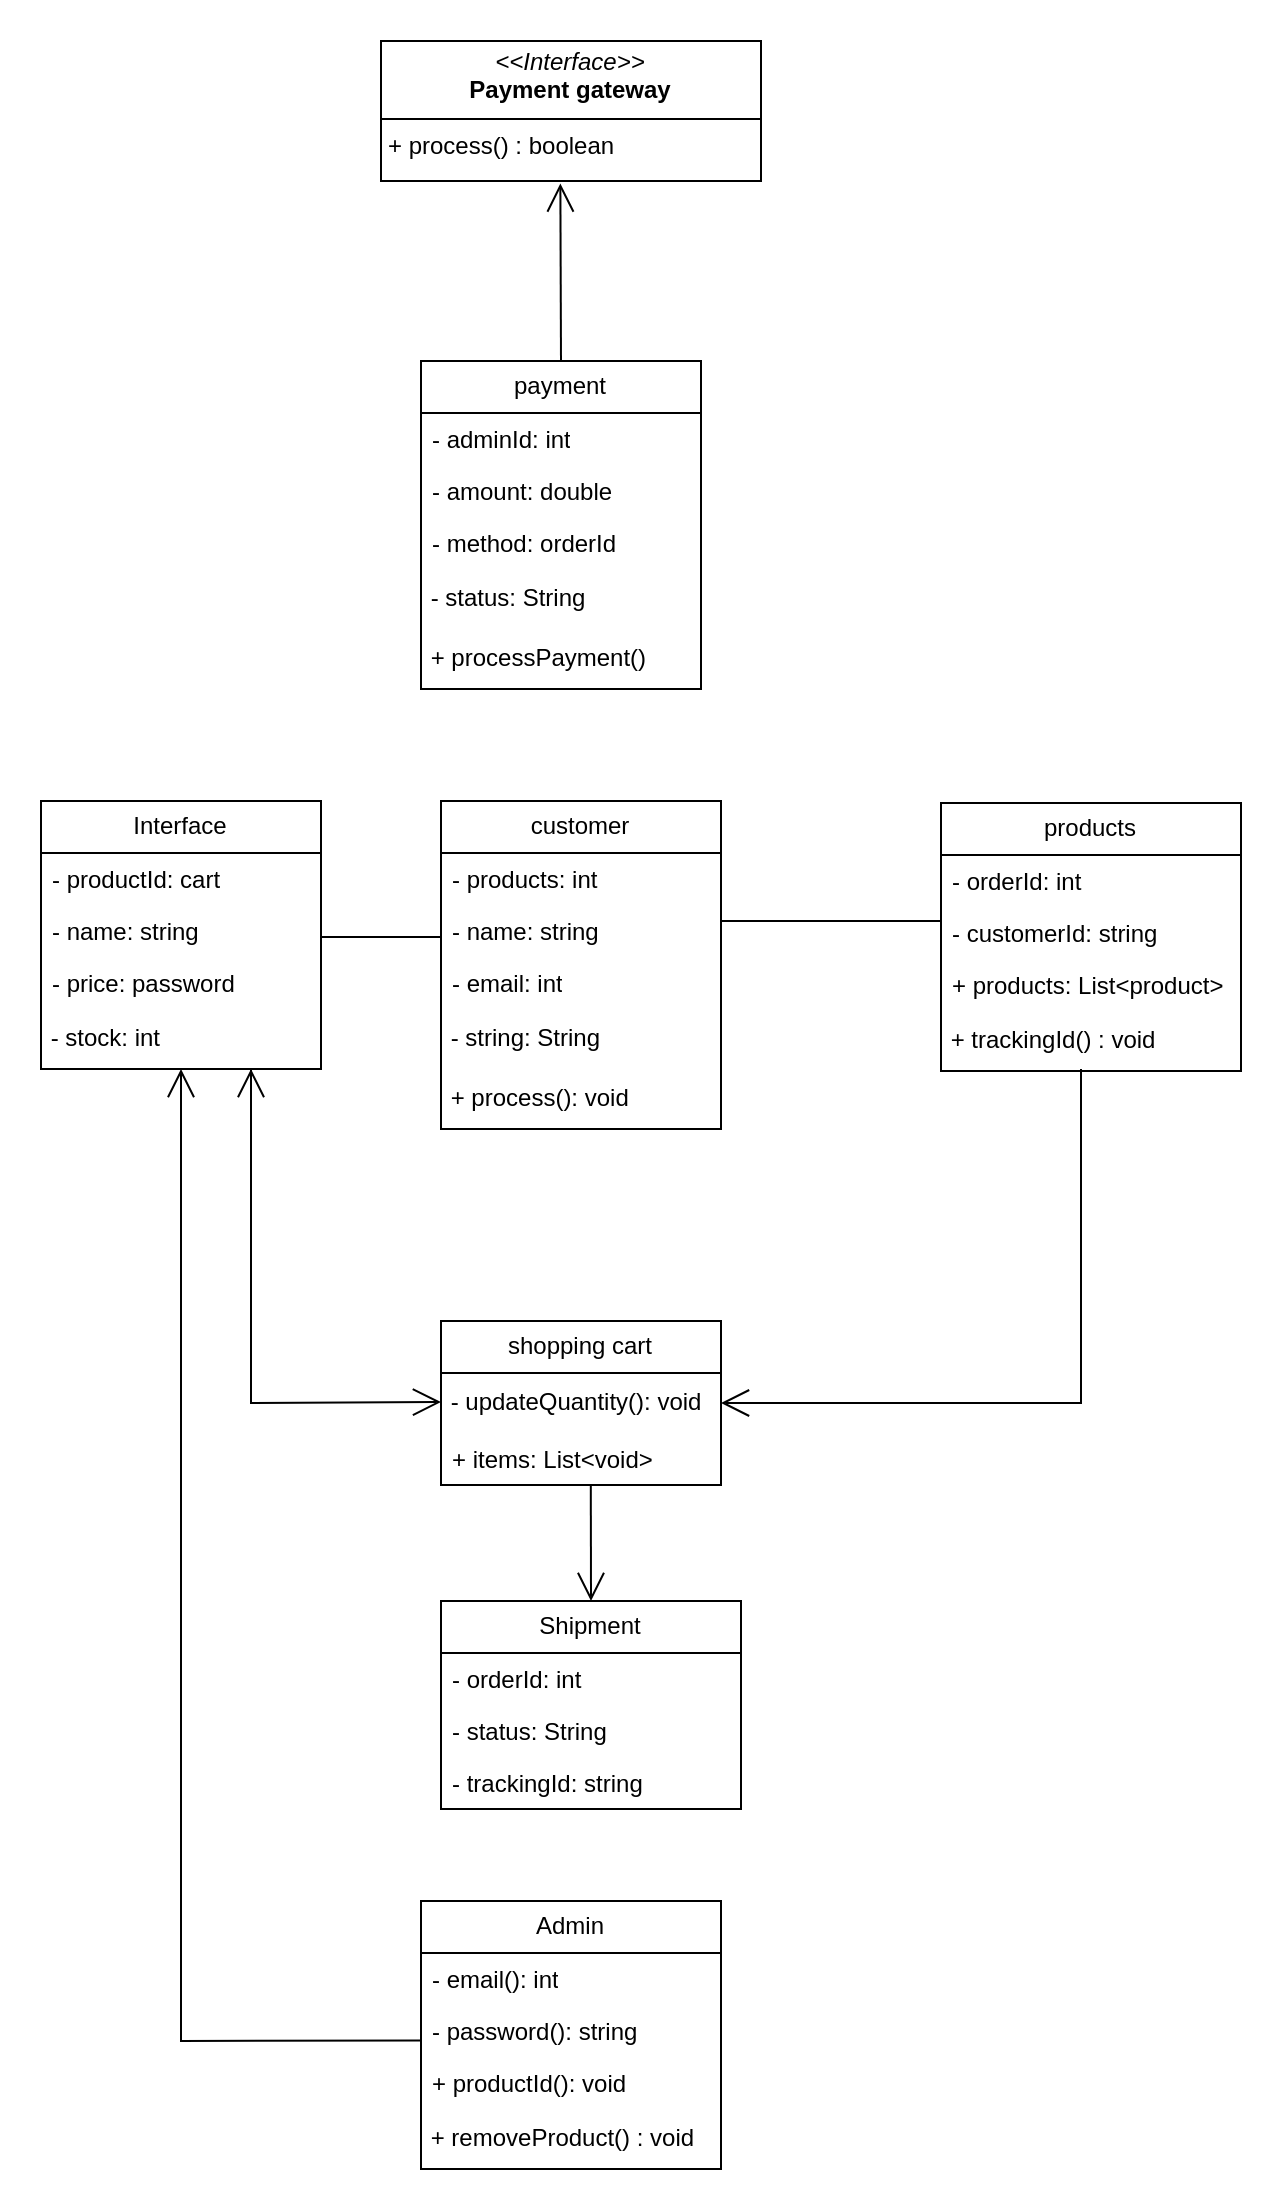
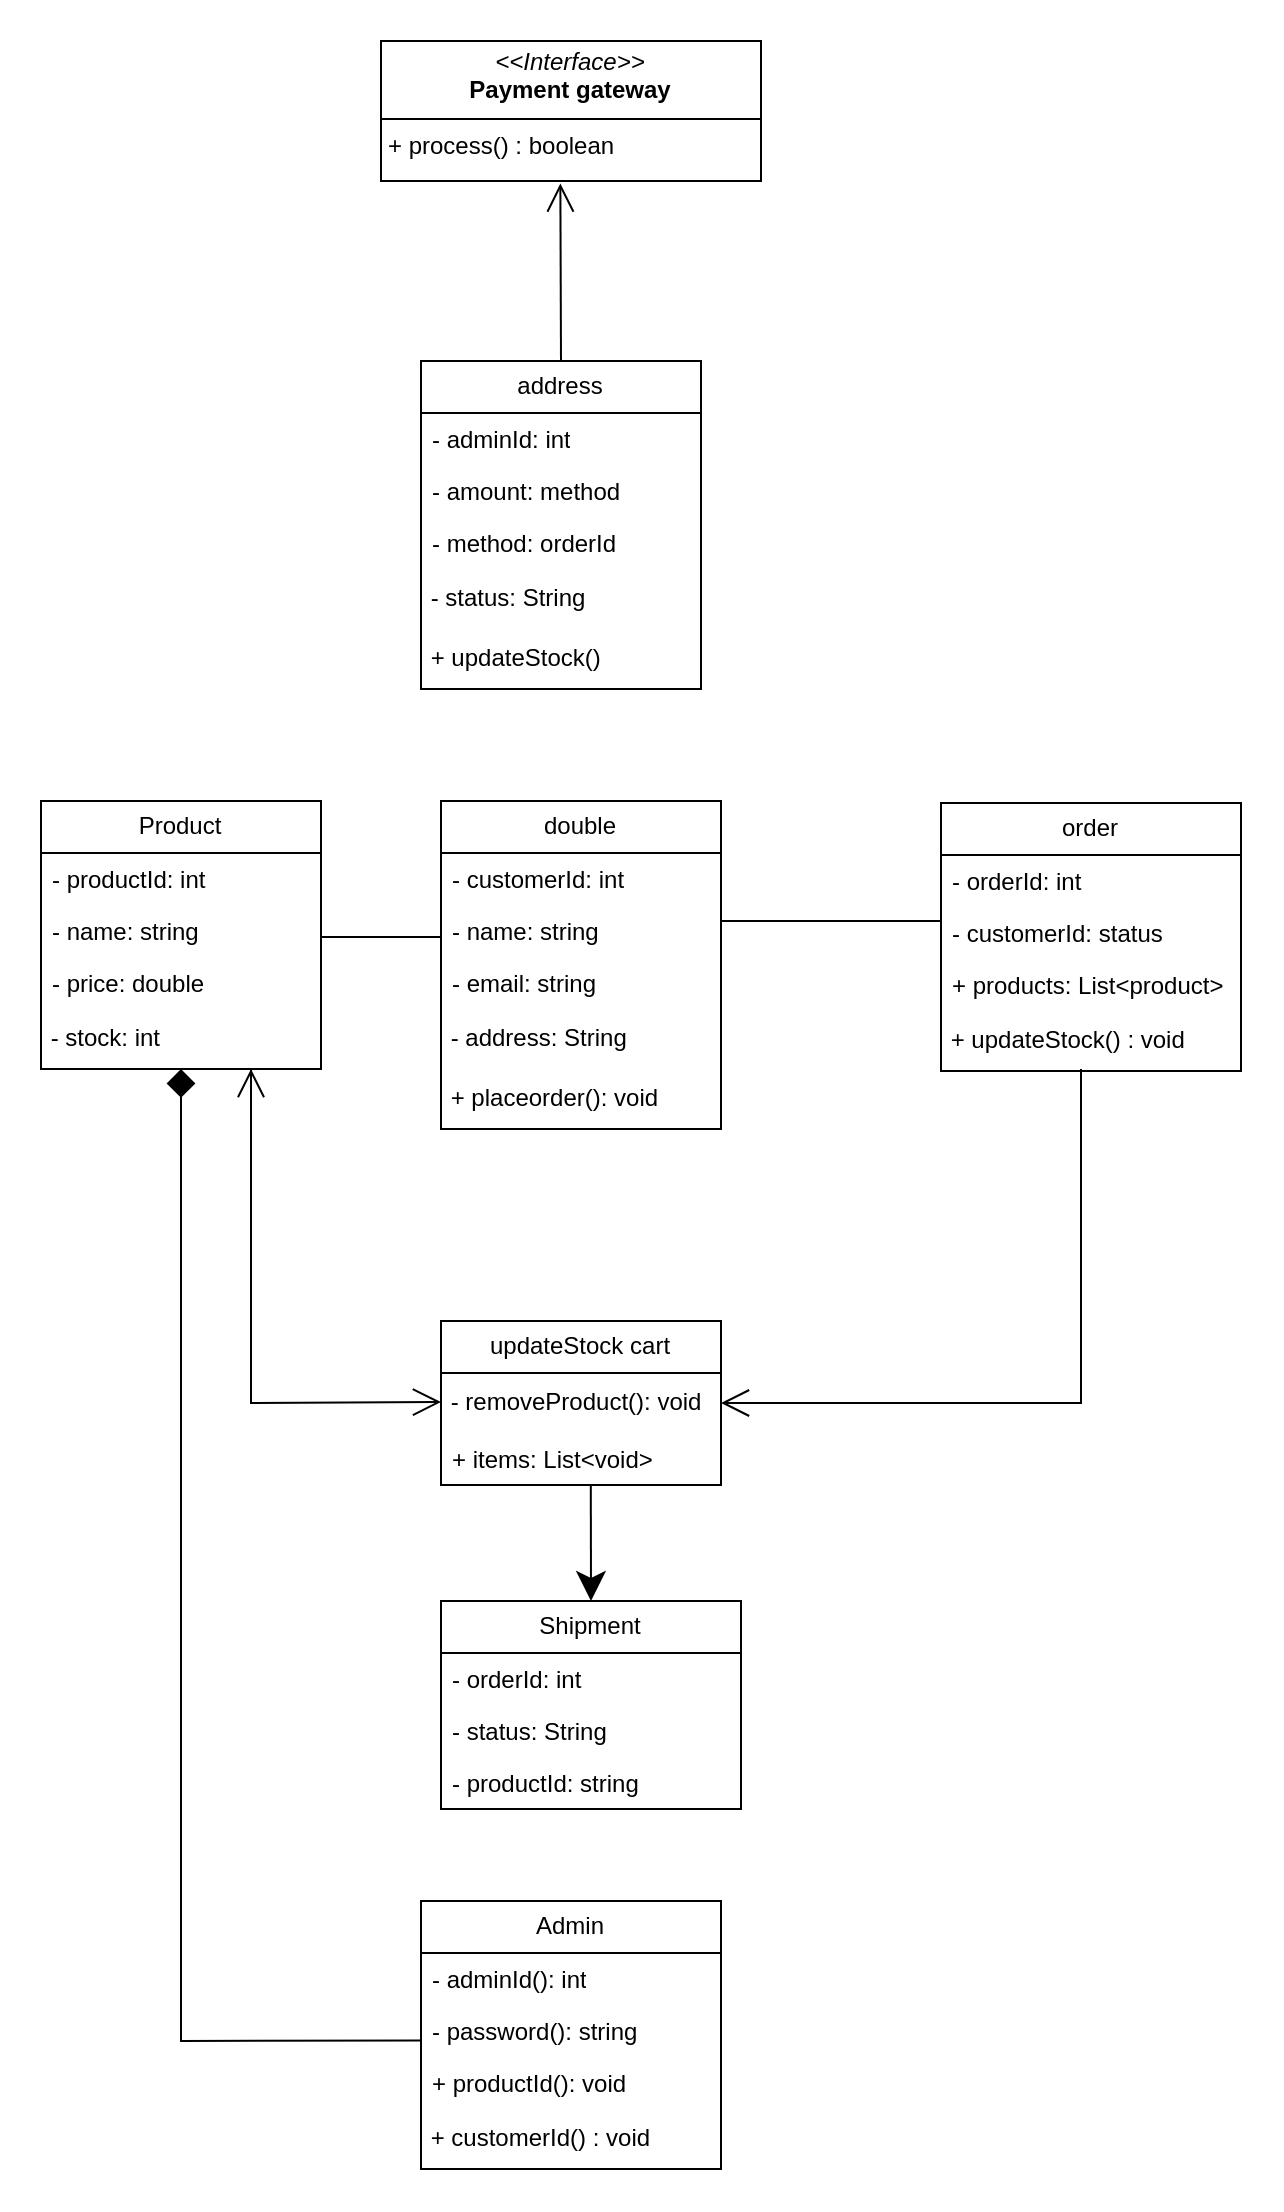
- <mxCell id="3" value="payment" style="swimlane;fontStyle=0;childLayout=stackLayout;horizontal=1;startSize=26;fillColor=none;horizontalStack=0;resizeParent=1;resizeParentMax=0;resizeLast=0;collapsible=1;marginBottom=0;whiteSpace=wrap;html=1;" parent="1" vertex="1"><mxGeometry x="210" y="180" width="140" height="164" as="geometry" /></mxCell>
+ <mxCell id="3" value="address" style="swimlane;fontStyle=0;childLayout=stackLayout;horizontal=1;startSize=26;fillColor=none;horizontalStack=0;resizeParent=1;resizeParentMax=0;resizeLast=0;collapsible=1;marginBottom=0;whiteSpace=wrap;html=1;" parent="1" vertex="1"><mxGeometry x="210" y="180" width="140" height="164" as="geometry" /></mxCell>
- <mxCell id="5" value="- amount: double" style="text;strokeColor=none;fillColor=none;align=left;verticalAlign=top;spacingLeft=4;spacingRight=4;overflow=hidden;rotatable=0;points=[[0,0.5],[1,0.5]];portConstraint=eastwest;whiteSpace=wrap;html=1;" parent="3" vertex="1"><mxGeometry y="52" width="140" height="26" as="geometry" /></mxCell>
+ <mxCell id="5" value="- amount: method" style="text;strokeColor=none;fillColor=none;align=left;verticalAlign=top;spacingLeft=4;spacingRight=4;overflow=hidden;rotatable=0;points=[[0,0.5],[1,0.5]];portConstraint=eastwest;whiteSpace=wrap;html=1;" parent="3" vertex="1"><mxGeometry y="52" width="140" height="26" as="geometry" /></mxCell>
- <mxCell id="8" value="&amp;nbsp;+ processPayment()" style="text;strokeColor=none;align=left;fillColor=none;html=1;verticalAlign=middle;whiteSpace=wrap;rounded=0;" parent="3" vertex="1"><mxGeometry y="134" width="140" height="30" as="geometry" /></mxCell>
+ <mxCell id="8" value="&amp;nbsp;+ updateStock()" style="text;strokeColor=none;align=left;fillColor=none;html=1;verticalAlign=middle;whiteSpace=wrap;rounded=0;" parent="3" vertex="1"><mxGeometry y="134" width="140" height="30" as="geometry" /></mxCell>
- <mxCell id="9" value="Interface" style="swimlane;fontStyle=0;childLayout=stackLayout;horizontal=1;startSize=26;fillColor=none;horizontalStack=0;resizeParent=1;resizeParentMax=0;resizeLast=0;collapsible=1;marginBottom=0;whiteSpace=wrap;html=1;" parent="1" vertex="1"><mxGeometry x="20" y="400" width="140" height="134" as="geometry" /></mxCell>
+ <mxCell id="9" value="Product" style="swimlane;fontStyle=0;childLayout=stackLayout;horizontal=1;startSize=26;fillColor=none;horizontalStack=0;resizeParent=1;resizeParentMax=0;resizeLast=0;collapsible=1;marginBottom=0;whiteSpace=wrap;html=1;" parent="1" vertex="1"><mxGeometry x="20" y="400" width="140" height="134" as="geometry" /></mxCell>
- <mxCell id="14" value="customer" style="swimlane;fontStyle=0;childLayout=stackLayout;horizontal=1;startSize=26;fillColor=none;horizontalStack=0;resizeParent=1;resizeParentMax=0;resizeLast=0;collapsible=1;marginBottom=0;whiteSpace=wrap;html=1;" parent="1" vertex="1"><mxGeometry x="220" y="400" width="140" height="164" as="geometry" /></mxCell>
+ <mxCell id="14" value="double" style="swimlane;fontStyle=0;childLayout=stackLayout;horizontal=1;startSize=26;fillColor=none;horizontalStack=0;resizeParent=1;resizeParentMax=0;resizeLast=0;collapsible=1;marginBottom=0;whiteSpace=wrap;html=1;" parent="1" vertex="1"><mxGeometry x="220" y="400" width="140" height="164" as="geometry" /></mxCell>
- <mxCell id="20" value="products" style="swimlane;fontStyle=0;childLayout=stackLayout;horizontal=1;startSize=26;fillColor=none;horizontalStack=0;resizeParent=1;resizeParentMax=0;resizeLast=0;collapsible=1;marginBottom=0;whiteSpace=wrap;html=1;" parent="1" vertex="1"><mxGeometry x="470" y="401" width="150" height="134" as="geometry" /></mxCell>
+ <mxCell id="20" value="order" style="swimlane;fontStyle=0;childLayout=stackLayout;horizontal=1;startSize=26;fillColor=none;horizontalStack=0;resizeParent=1;resizeParentMax=0;resizeLast=0;collapsible=1;marginBottom=0;whiteSpace=wrap;html=1;" parent="1" vertex="1"><mxGeometry x="470" y="401" width="150" height="134" as="geometry" /></mxCell>
- <mxCell id="10" value="- productId: cart" style="text;strokeColor=none;fillColor=none;align=left;verticalAlign=top;spacingLeft=4;spacingRight=4;overflow=hidden;rotatable=0;points=[[0,0.5],[1,0.5]];portConstraint=eastwest;whiteSpace=wrap;html=1;" parent="9" vertex="1"><mxGeometry y="26" width="140" height="26" as="geometry" /></mxCell>
+ <mxCell id="10" value="- productId: int" style="text;strokeColor=none;fillColor=none;align=left;verticalAlign=top;spacingLeft=4;spacingRight=4;overflow=hidden;rotatable=0;points=[[0,0.5],[1,0.5]];portConstraint=eastwest;whiteSpace=wrap;html=1;" parent="9" vertex="1"><mxGeometry y="26" width="140" height="26" as="geometry" /></mxCell>
- <mxCell id="15" value="- products: int" style="text;strokeColor=none;fillColor=none;align=left;verticalAlign=top;spacingLeft=4;spacingRight=4;overflow=hidden;rotatable=0;points=[[0,0.5],[1,0.5]];portConstraint=eastwest;whiteSpace=wrap;html=1;" parent="14" vertex="1"><mxGeometry y="26" width="140" height="26" as="geometry" /></mxCell>
+ <mxCell id="15" value="- customerId: int" style="text;strokeColor=none;fillColor=none;align=left;verticalAlign=top;spacingLeft=4;spacingRight=4;overflow=hidden;rotatable=0;points=[[0,0.5],[1,0.5]];portConstraint=eastwest;whiteSpace=wrap;html=1;" parent="14" vertex="1"><mxGeometry y="26" width="140" height="26" as="geometry" /></mxCell>
- <mxCell id="22" value="- customerId: string" style="text;strokeColor=none;fillColor=none;align=left;verticalAlign=top;spacingLeft=4;spacingRight=4;overflow=hidden;rotatable=0;points=[[0,0.5],[1,0.5]];portConstraint=eastwest;whiteSpace=wrap;html=1;" parent="20" vertex="1"><mxGeometry y="52" width="150" height="26" as="geometry" /></mxCell>
+ <mxCell id="22" value="- customerId: status" style="text;strokeColor=none;fillColor=none;align=left;verticalAlign=top;spacingLeft=4;spacingRight=4;overflow=hidden;rotatable=0;points=[[0,0.5],[1,0.5]];portConstraint=eastwest;whiteSpace=wrap;html=1;" parent="20" vertex="1"><mxGeometry y="52" width="150" height="26" as="geometry" /></mxCell>
- <mxCell id="12" value="- price: password" style="text;strokeColor=none;fillColor=none;align=left;verticalAlign=top;spacingLeft=4;spacingRight=4;overflow=hidden;rotatable=0;points=[[0,0.5],[1,0.5]];portConstraint=eastwest;whiteSpace=wrap;html=1;" parent="9" vertex="1"><mxGeometry y="78" width="140" height="26" as="geometry" /></mxCell>
+ <mxCell id="12" value="- price: double" style="text;strokeColor=none;fillColor=none;align=left;verticalAlign=top;spacingLeft=4;spacingRight=4;overflow=hidden;rotatable=0;points=[[0,0.5],[1,0.5]];portConstraint=eastwest;whiteSpace=wrap;html=1;" parent="9" vertex="1"><mxGeometry y="78" width="140" height="26" as="geometry" /></mxCell>
- <mxCell id="17" value="- email: int" style="text;strokeColor=none;fillColor=none;align=left;verticalAlign=top;spacingLeft=4;spacingRight=4;overflow=hidden;rotatable=0;points=[[0,0.5],[1,0.5]];portConstraint=eastwest;whiteSpace=wrap;html=1;" parent="14" vertex="1"><mxGeometry y="78" width="140" height="26" as="geometry" /></mxCell>
+ <mxCell id="17" value="- email: string" style="text;strokeColor=none;fillColor=none;align=left;verticalAlign=top;spacingLeft=4;spacingRight=4;overflow=hidden;rotatable=0;points=[[0,0.5],[1,0.5]];portConstraint=eastwest;whiteSpace=wrap;html=1;" parent="14" vertex="1"><mxGeometry y="78" width="140" height="26" as="geometry" /></mxCell>
- <mxCell id="18" value="&amp;nbsp;- string: String" style="text;strokeColor=none;align=left;fillColor=none;html=1;verticalAlign=middle;whiteSpace=wrap;rounded=0;" parent="14" vertex="1"><mxGeometry y="104" width="140" height="30" as="geometry" /></mxCell>
+ <mxCell id="18" value="&amp;nbsp;- address: String" style="text;strokeColor=none;align=left;fillColor=none;html=1;verticalAlign=middle;whiteSpace=wrap;rounded=0;" parent="14" vertex="1"><mxGeometry y="104" width="140" height="30" as="geometry" /></mxCell>
- <mxCell id="24" value="&amp;nbsp;+ trackingId() : void" style="text;strokeColor=none;align=left;fillColor=none;html=1;verticalAlign=middle;whiteSpace=wrap;rounded=0;" parent="20" vertex="1"><mxGeometry y="104" width="150" height="30" as="geometry" /></mxCell>
+ <mxCell id="24" value="&amp;nbsp;+ updateStock() : void" style="text;strokeColor=none;align=left;fillColor=none;html=1;verticalAlign=middle;whiteSpace=wrap;rounded=0;" parent="20" vertex="1"><mxGeometry y="104" width="150" height="30" as="geometry" /></mxCell>
- <mxCell id="38" value="" style="endArrow=open;endFill=1;endSize=12;html=1;rounded=0;entryX=0.5;entryY=1;entryDx=0;entryDy=0;exitX=0.003;exitY=0.684;exitDx=0;exitDy=0;exitPerimeter=0;" parent="1" source="34" target="13" edge="1"><mxGeometry width="160" relative="1" as="geometry"><mxPoint x="220" y="850" as="sourcePoint" /><mxPoint x="380" y="850" as="targetPoint" /><Array as="points"><mxPoint x="90" y="1020" /></Array></mxGeometry></mxCell>
+ <mxCell id="38" value="" style="endArrow=diamond;endFill=1;endSize=12;html=1;rounded=0;entryX=0.5;entryY=1;entryDx=0;entryDy=0;exitX=0.003;exitY=0.684;exitDx=0;exitDy=0;exitPerimeter=0;" parent="1" source="34" target="13" edge="1"><mxGeometry width="160" relative="1" as="geometry"><mxPoint x="220" y="850" as="sourcePoint" /><mxPoint x="380" y="850" as="targetPoint" /><Array as="points"><mxPoint x="90" y="1020" /></Array></mxGeometry></mxCell>
- <mxCell id="19" value="&amp;nbsp;+ process(): void" style="text;strokeColor=none;align=left;fillColor=none;html=1;verticalAlign=middle;whiteSpace=wrap;rounded=0;" parent="14" vertex="1"><mxGeometry y="134" width="140" height="30" as="geometry" /></mxCell>
+ <mxCell id="19" value="&amp;nbsp;+ placeorder(): void" style="text;strokeColor=none;align=left;fillColor=none;html=1;verticalAlign=middle;whiteSpace=wrap;rounded=0;" parent="14" vertex="1"><mxGeometry y="134" width="140" height="30" as="geometry" /></mxCell>
- <mxCell id="25" value="shopping cart" style="swimlane;fontStyle=0;childLayout=stackLayout;horizontal=1;startSize=26;fillColor=none;horizontalStack=0;resizeParent=1;resizeParentMax=0;resizeLast=0;collapsible=1;marginBottom=0;whiteSpace=wrap;html=1;" parent="1" vertex="1"><mxGeometry x="220" y="660" width="140" height="82" as="geometry" /></mxCell>
+ <mxCell id="25" value="updateStock cart" style="swimlane;fontStyle=0;childLayout=stackLayout;horizontal=1;startSize=26;fillColor=none;horizontalStack=0;resizeParent=1;resizeParentMax=0;resizeLast=0;collapsible=1;marginBottom=0;whiteSpace=wrap;html=1;" parent="1" vertex="1"><mxGeometry x="220" y="660" width="140" height="82" as="geometry" /></mxCell>
- <mxCell id="26" value="&amp;nbsp;- updateQuantity(): void" style="text;strokeColor=none;align=left;fillColor=none;html=1;verticalAlign=middle;whiteSpace=wrap;rounded=0;" parent="25" vertex="1"><mxGeometry y="26" width="140" height="30" as="geometry" /></mxCell>
+ <mxCell id="26" value="&amp;nbsp;- removeProduct(): void" style="text;strokeColor=none;align=left;fillColor=none;html=1;verticalAlign=middle;whiteSpace=wrap;rounded=0;" parent="25" vertex="1"><mxGeometry y="26" width="140" height="30" as="geometry" /></mxCell>
- <mxCell id="37" value="" style="endArrow=open;endFill=1;endSize=12;html=1;rounded=0;entryX=0.5;entryY=0;entryDx=0;entryDy=0;exitX=0.535;exitY=1.01;exitDx=0;exitDy=0;exitPerimeter=0;" parent="1" source="27" target="28" edge="1"><mxGeometry width="160" relative="1" as="geometry"><mxPoint x="290" y="742" as="sourcePoint" /><mxPoint x="450" y="742" as="targetPoint" /></mxGeometry></mxCell>
+ <mxCell id="37" value="" style="endArrow=classic;endFill=1;endSize=12;html=1;rounded=0;entryX=0.5;entryY=0;entryDx=0;entryDy=0;exitX=0.535;exitY=1.01;exitDx=0;exitDy=0;exitPerimeter=0;" parent="1" source="27" target="28" edge="1"><mxGeometry width="160" relative="1" as="geometry"><mxPoint x="290" y="742" as="sourcePoint" /><mxPoint x="450" y="742" as="targetPoint" /></mxGeometry></mxCell>
- <mxCell id="31" value="- trackingId: string" style="text;strokeColor=none;fillColor=none;align=left;verticalAlign=top;spacingLeft=4;spacingRight=4;overflow=hidden;rotatable=0;points=[[0,0.5],[1,0.5]];portConstraint=eastwest;whiteSpace=wrap;html=1;" parent="28" vertex="1"><mxGeometry y="78" width="150" height="26" as="geometry" /></mxCell>
+ <mxCell id="31" value="- productId: string" style="text;strokeColor=none;fillColor=none;align=left;verticalAlign=top;spacingLeft=4;spacingRight=4;overflow=hidden;rotatable=0;points=[[0,0.5],[1,0.5]];portConstraint=eastwest;whiteSpace=wrap;html=1;" parent="28" vertex="1"><mxGeometry y="78" width="150" height="26" as="geometry" /></mxCell>
- <mxCell id="33" value="- email(): int" style="text;strokeColor=none;fillColor=none;align=left;verticalAlign=top;spacingLeft=4;spacingRight=4;overflow=hidden;rotatable=0;points=[[0,0.5],[1,0.5]];portConstraint=eastwest;whiteSpace=wrap;html=1;" parent="32" vertex="1"><mxGeometry y="26" width="150" height="26" as="geometry" /></mxCell>
+ <mxCell id="33" value="- adminId(): int" style="text;strokeColor=none;fillColor=none;align=left;verticalAlign=top;spacingLeft=4;spacingRight=4;overflow=hidden;rotatable=0;points=[[0,0.5],[1,0.5]];portConstraint=eastwest;whiteSpace=wrap;html=1;" parent="32" vertex="1"><mxGeometry y="26" width="150" height="26" as="geometry" /></mxCell>
- <mxCell id="36" value="&amp;nbsp;+ removeProduct() : void" style="text;strokeColor=none;align=left;fillColor=none;html=1;verticalAlign=middle;whiteSpace=wrap;rounded=0;" parent="32" vertex="1"><mxGeometry y="104" width="150" height="30" as="geometry" /></mxCell>
+ <mxCell id="36" value="&amp;nbsp;+ customerId() : void" style="text;strokeColor=none;align=left;fillColor=none;html=1;verticalAlign=middle;whiteSpace=wrap;rounded=0;" parent="32" vertex="1"><mxGeometry y="104" width="150" height="30" as="geometry" /></mxCell>
